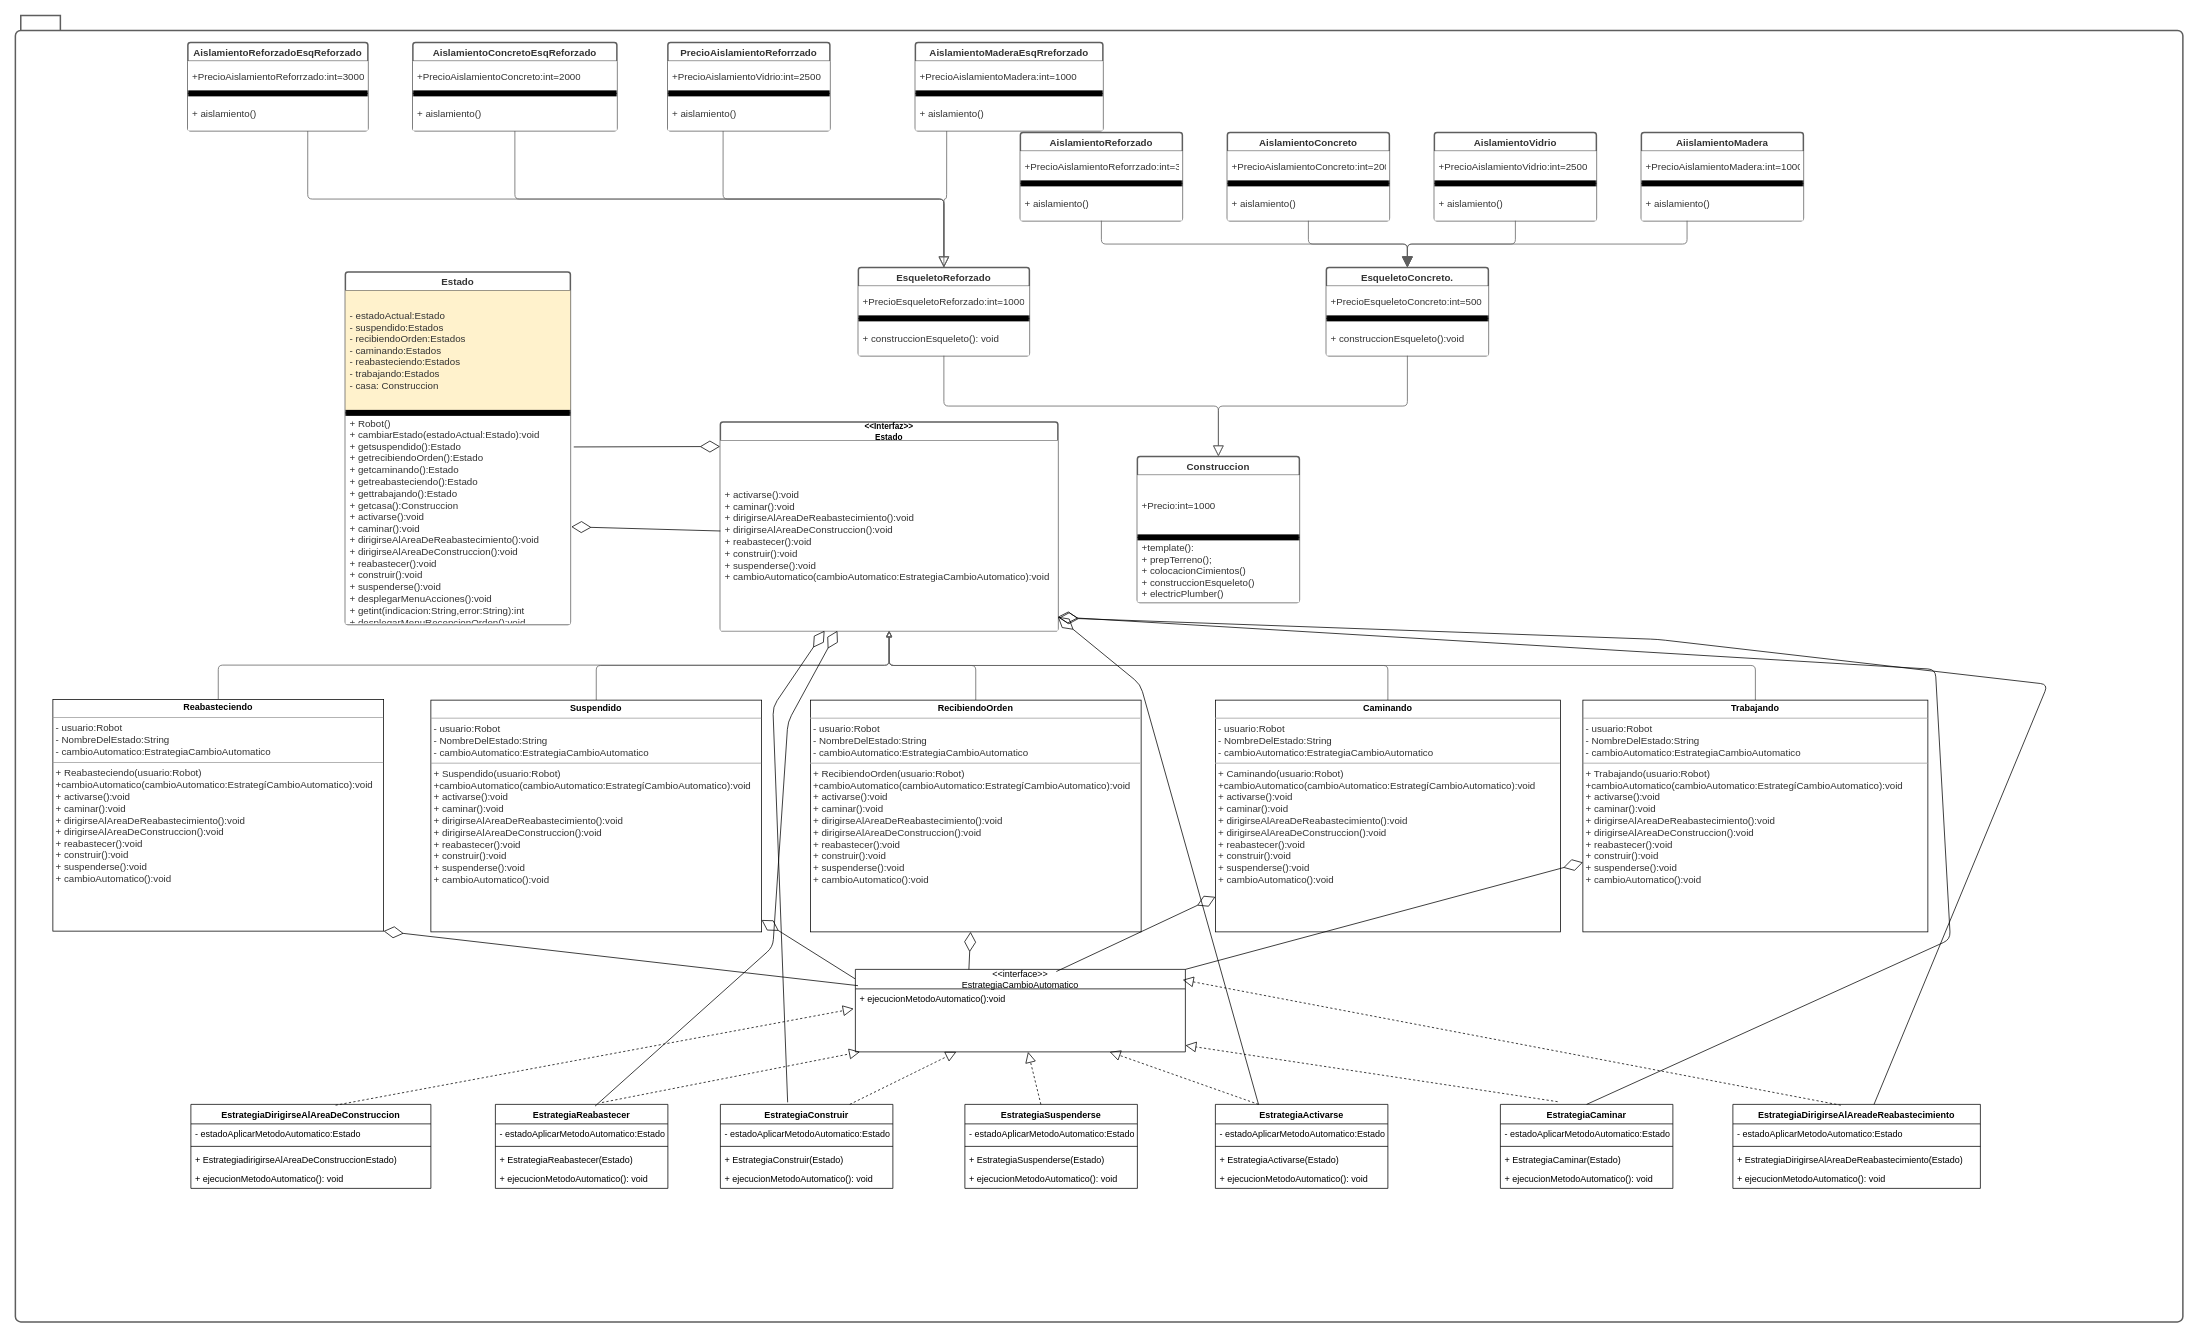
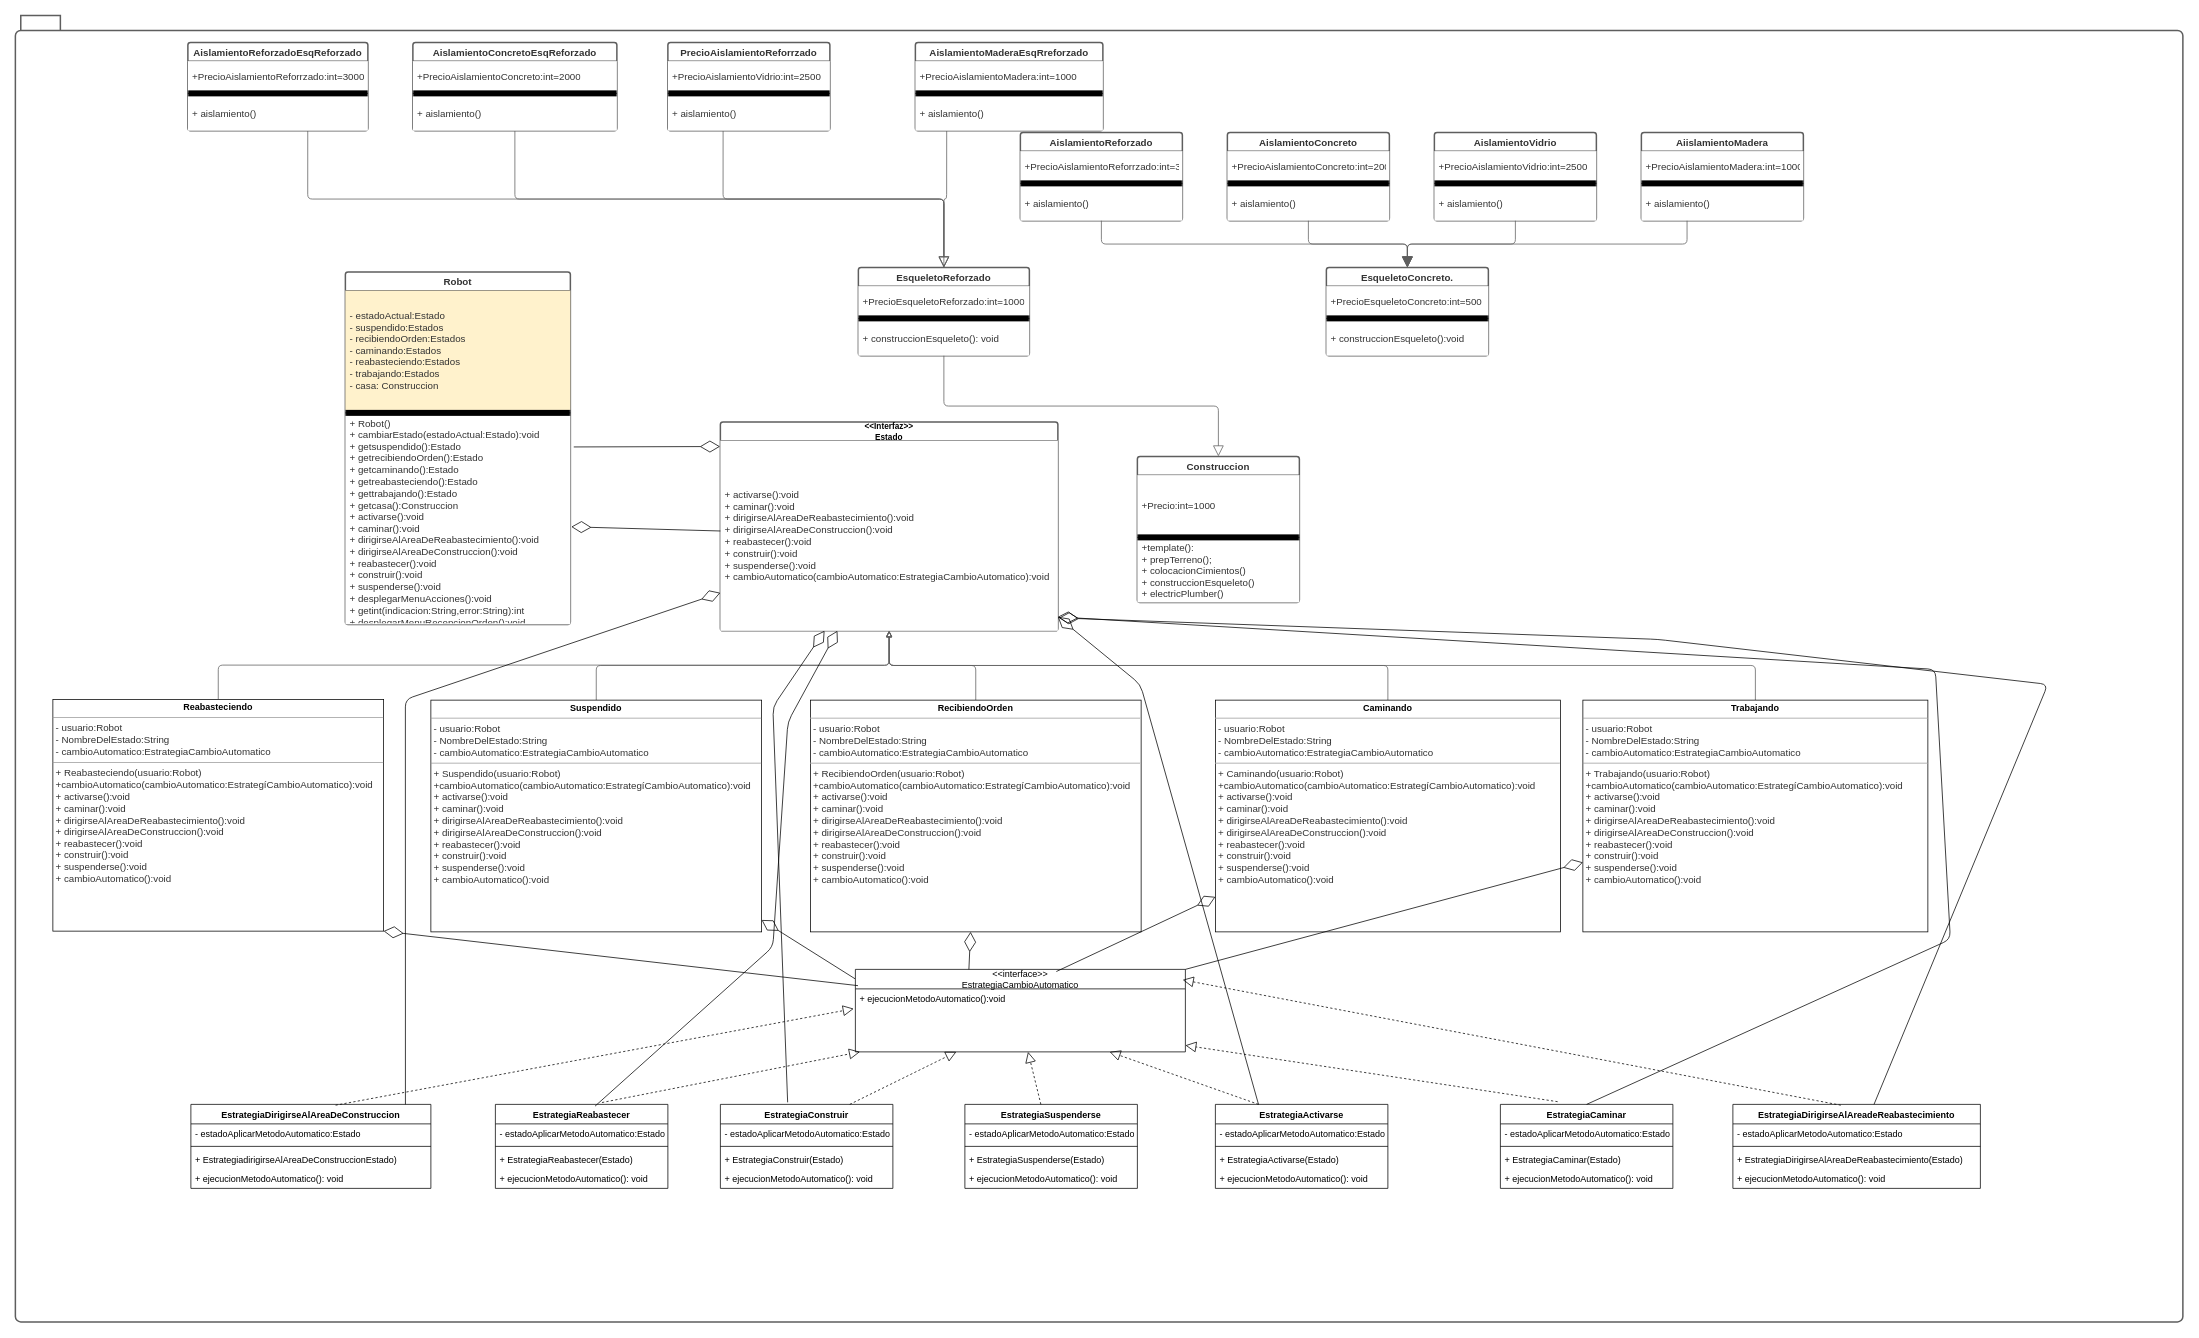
- <mxCell id="3" value="Estado" style="html=1;whiteSpace=wrap;swimlane;childLayout=stackLayout;horizontal=1;startSize=26;horizontalStack=0;resizeParent=1;resizeParentMax=0;resizeLast=0;collapsible=0;marginBottom=0;swimlaneFillColor=FFFFFF;startSize=25;fontSize=13;fontColor=#333333;spacing=0;strokeColor=#5e5e5e;strokeOpacity=100;rounded=1;absoluteArcSize=1;arcSize=7.2;fillColor=#FFFFFF;strokeWidth=2;" parent="1" vertex="1"><mxGeometry x="460" y="362" width="300" height="470" as="geometry" /></mxCell>
+ <mxCell id="3" value="Robot" style="html=1;whiteSpace=wrap;swimlane;childLayout=stackLayout;horizontal=1;startSize=26;horizontalStack=0;resizeParent=1;resizeParentMax=0;resizeLast=0;collapsible=0;marginBottom=0;swimlaneFillColor=FFFFFF;startSize=25;fontSize=13;fontColor=#333333;spacing=0;strokeColor=#5e5e5e;strokeOpacity=100;rounded=1;absoluteArcSize=1;arcSize=7.2;fillColor=#FFFFFF;strokeWidth=2;" parent="1" vertex="1"><mxGeometry x="460" y="362" width="300" height="470" as="geometry" /></mxCell>
- <mxCell id="49" value="" style="html=1;jettySize=18;fontSize=11;strokeColor=#5E5E5E;rounded=1;arcSize=12;edgeStyle=orthogonalEdgeStyle;startArrow=none;;endArrow=block;endFill=0;endSize=12;;exitX=0.5;exitY=1.009;exitPerimeter=1;entryX=0.5;entryY=-0.005;entryPerimeter=1;fillColor=#FFFFFF;" parent="1" source="20" target="12" edge="1"><mxGeometry width="100" height="100" relative="1" as="geometry"><Array as="points" /></mxGeometry></mxCell>
+ <mxCell id="128" value="" style="endArrow=diamondThin;endFill=0;endSize=24;html=1;exitX=0.894;exitY=0;exitDx=0;exitDy=0;exitPerimeter=0;" edge="1" parent="1" source="87" target="51"><mxGeometry width="160" relative="1" as="geometry"><mxPoint x="524.83" y="1500.712" as="sourcePoint" /><mxPoint x="574.004" y="872" as="targetPoint" /><Array as="points"><mxPoint x="540" y="932" /></Array></mxGeometry></mxCell>
